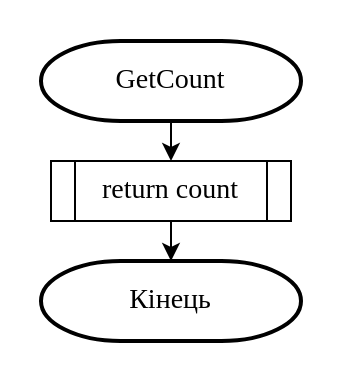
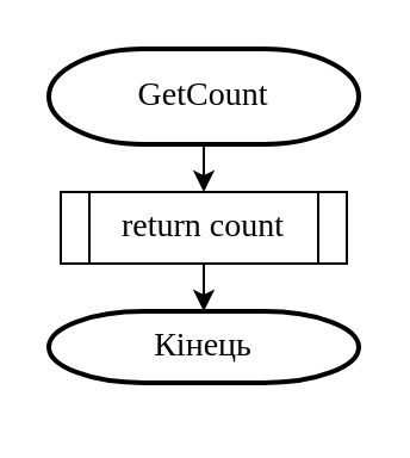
- <mxCell id="5" value="&lt;font face=&quot;Times New Roman&quot;&gt;&lt;span style=&quot;font-size: 14px&quot;&gt;Кінець&lt;/span&gt;&lt;/font&gt;" style="strokeWidth=2;html=1;shape=mxgraph.flowchart.terminator;whiteSpace=wrap;" vertex="1" parent="1"><mxGeometry x="20" y="130" width="130" height="40" as="geometry" /></mxCell>
+ <mxCell id="5" value="&lt;font face=&quot;Times New Roman&quot;&gt;&lt;span style=&quot;font-size: 14px&quot;&gt;Кінець&lt;/span&gt;&lt;/font&gt;" style="strokeWidth=2;html=1;shape=mxgraph.flowchart.terminator;whiteSpace=wrap;" vertex="1" parent="1"><mxGeometry x="20" y="130" width="130" height="30" as="geometry" /></mxCell>
